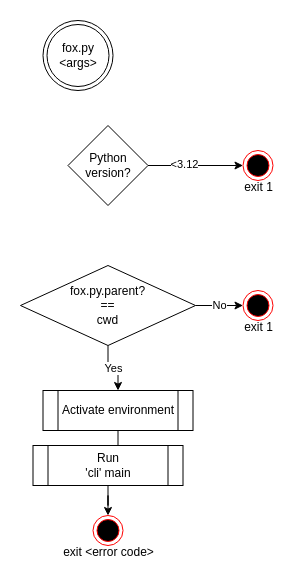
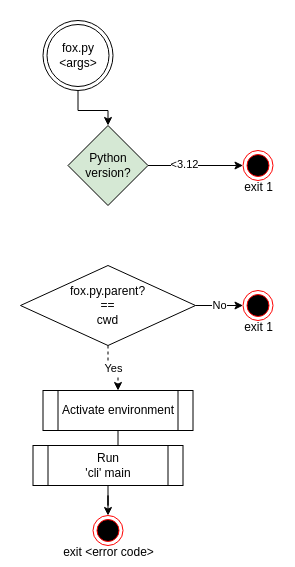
+ <mxCell id="2" value="" style="edgeStyle=orthogonalEdgeStyle;rounded=0;orthogonalLoop=1;jettySize=auto;html=1;exitX=0.5;exitY=1;exitDx=0;exitDy=0;" parent="1" source="12" target="5" edge="1"><mxGeometry relative="1" as="geometry"><mxPoint x="107.5" y="105" as="sourcePoint" /></mxGeometry></mxCell>
- <mxCell id="5" value="Python&lt;div&gt;version?&lt;/div&gt;" style="rhombus;whiteSpace=wrap;html=1;" parent="1" vertex="1"><mxGeometry x="67.5" y="125" width="80" height="80" as="geometry" /></mxCell>
+ <mxCell id="5" value="Python&lt;div&gt;version?&lt;/div&gt;" style="rhombus;whiteSpace=wrap;html=1;fillColor=#d5e8d4;" parent="1" vertex="1"><mxGeometry x="67.5" y="125" width="80" height="80" as="geometry" /></mxCell>
- <mxCell id="7" value="Yes" style="edgeStyle=orthogonalEdgeStyle;rounded=0;orthogonalLoop=1;jettySize=auto;html=1;" parent="1" source="9" target="11" edge="1"><mxGeometry relative="1" as="geometry" /></mxCell>
+ <mxCell id="7" value="Yes" style="edgeStyle=orthogonalEdgeStyle;rounded=0;orthogonalLoop=1;jettySize=auto;html=1;dashed=1;" parent="1" source="9" target="11" edge="1"><mxGeometry relative="1" as="geometry" /></mxCell>
